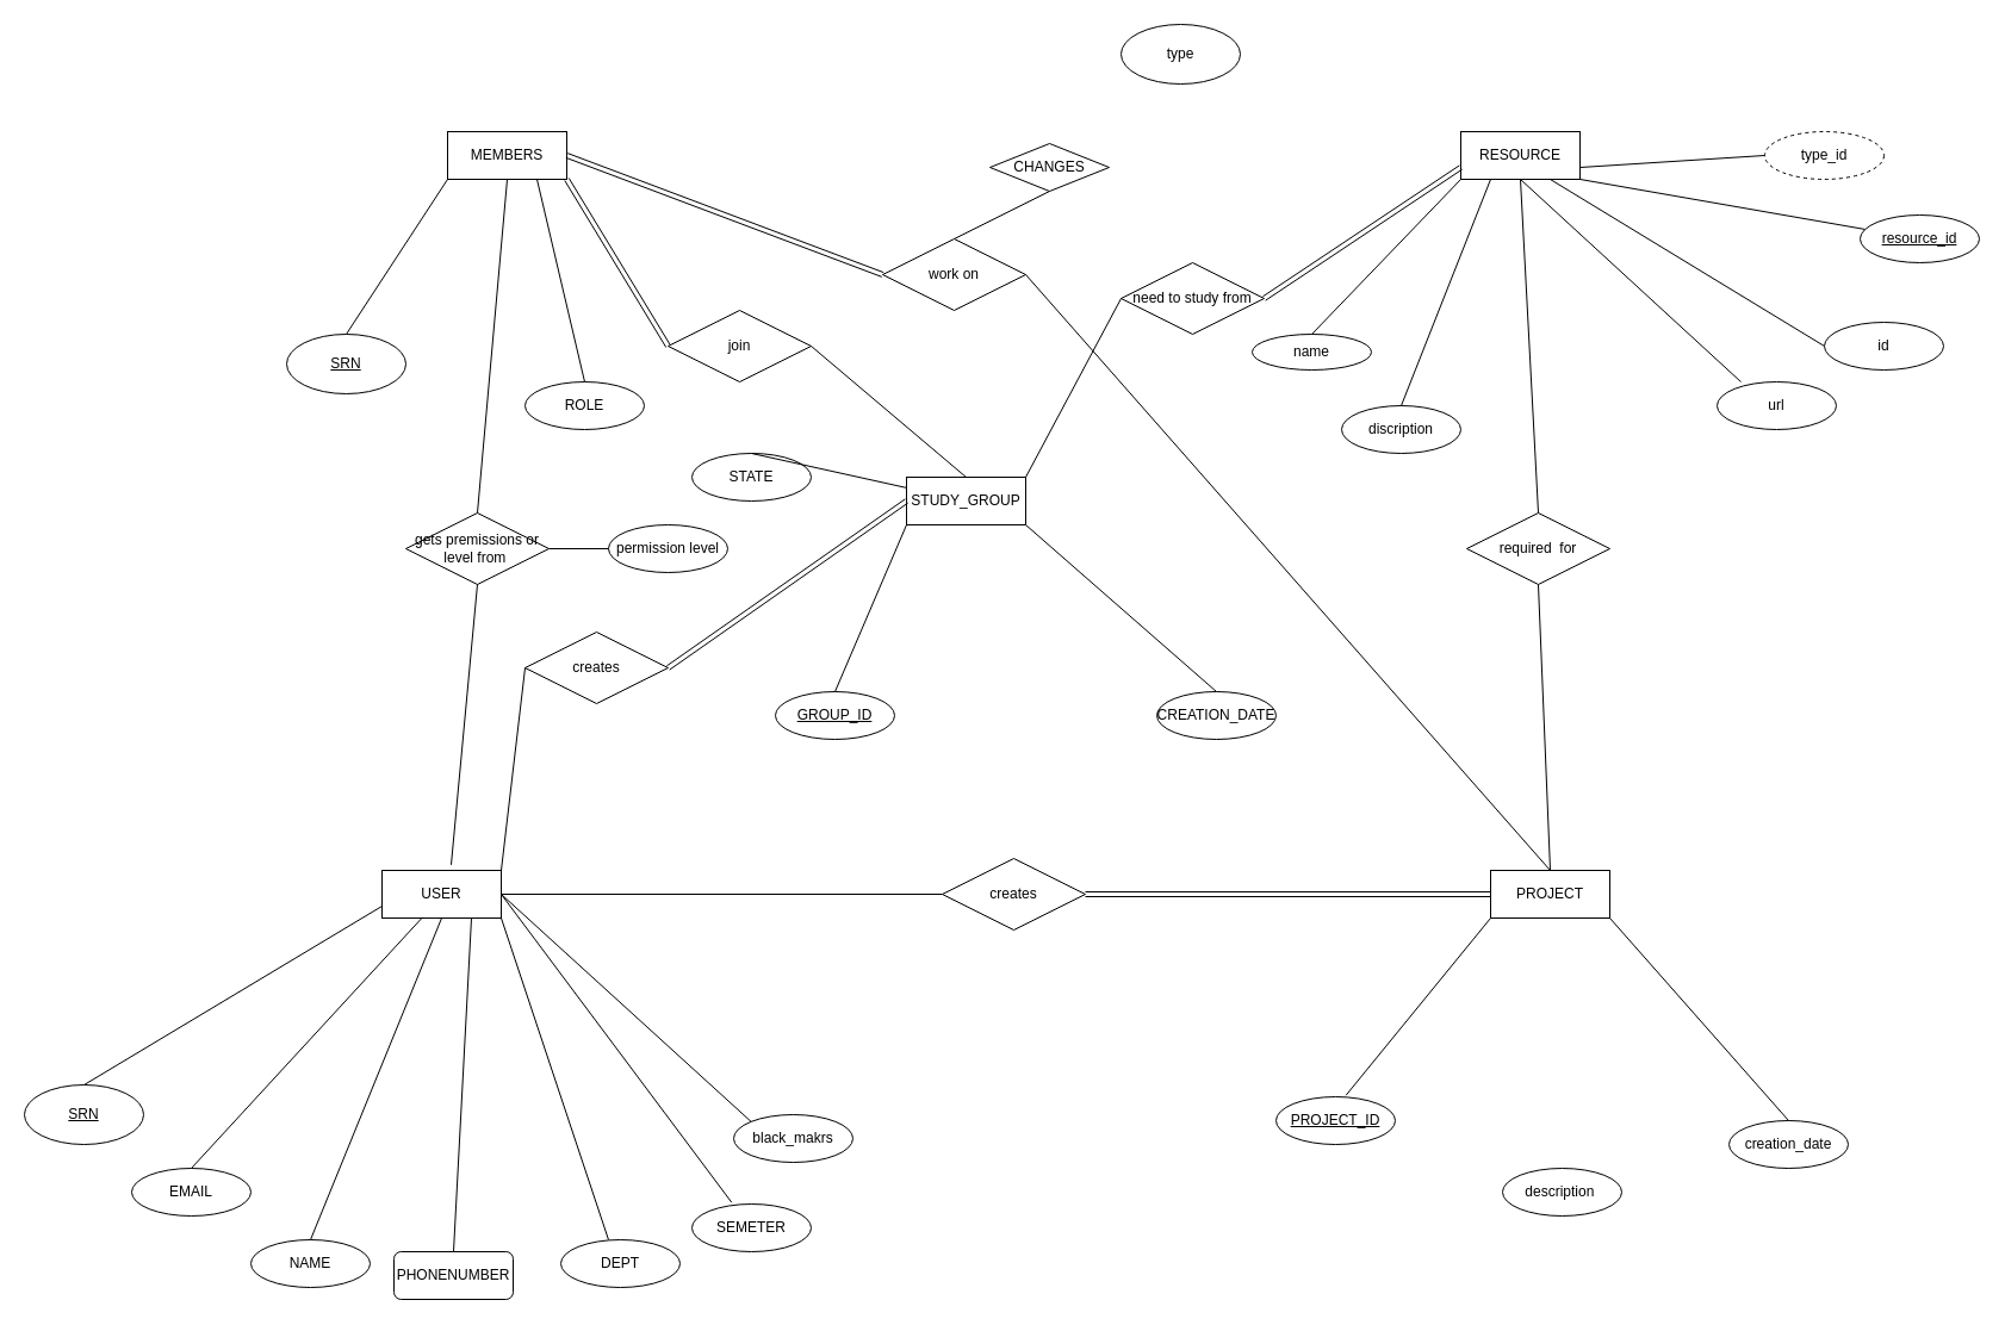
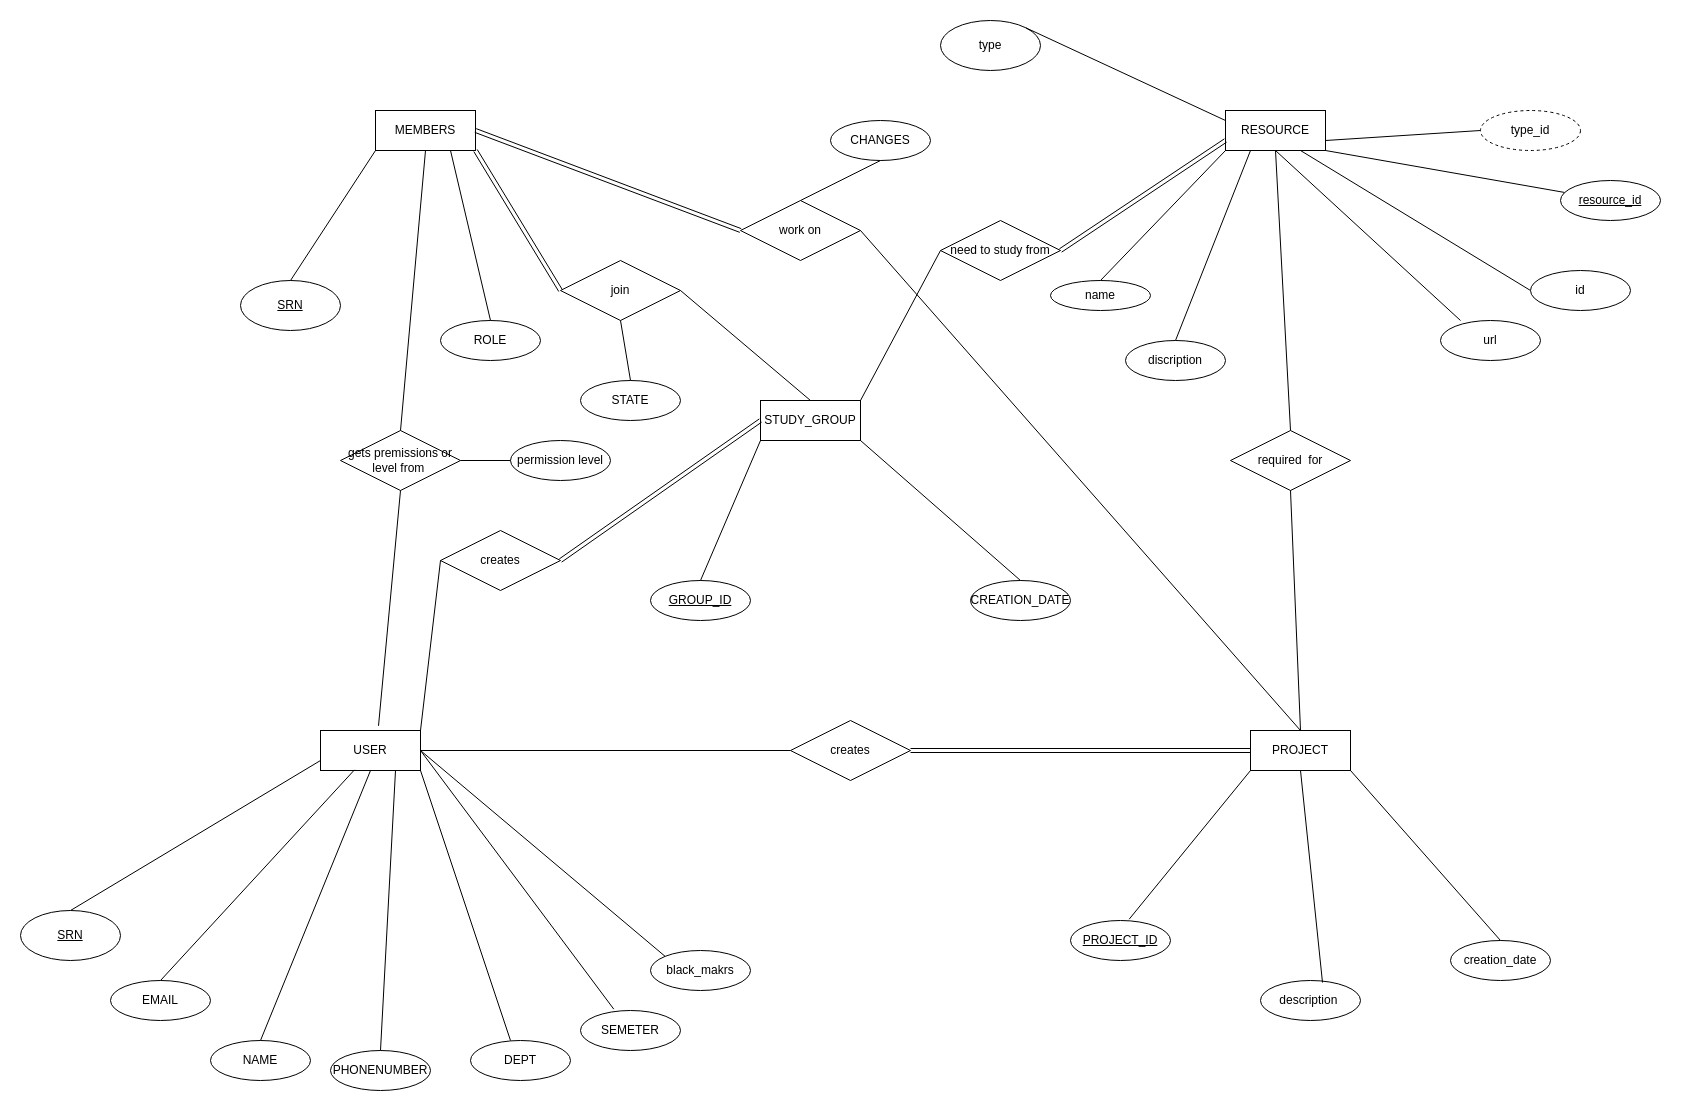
+ <mxCell id="62" value="" style="endArrow=none;html=1;entryX=0;entryY=0.25;entryDx=0;entryDy=0;exitX=1;exitY=0;exitDx=0;exitDy=0;" parent="1" source="61" target="5" edge="1"><mxGeometry width="50" height="50" relative="1" as="geometry"><mxPoint x="960" y="480" as="sourcePoint" /><mxPoint x="1010" y="430" as="targetPoint" /></mxGeometry></mxCell>
- <mxCell id="70" value="CHANGES" style="rhombus;whiteSpace=wrap;html=1;align=center;" parent="1" vertex="1"><mxGeometry x="830" y="120" width="100" height="40" as="geometry" /></mxCell>
+ <mxCell id="70" value="CHANGES" style="ellipse;whiteSpace=wrap;html=1;align=center;" parent="1" vertex="1"><mxGeometry x="830" y="120" width="100" height="40" as="geometry" /></mxCell>
- <mxCell id="72" value="" style="endArrow=none;html=1;exitX=0.5;exitY=0;exitDx=0;exitDy=0;" parent="1" source="71" target="6" edge="1"><mxGeometry width="50" height="50" relative="1" as="geometry"><mxPoint x="730" y="560" as="sourcePoint" /><mxPoint x="780" y="510" as="targetPoint" /></mxGeometry></mxCell>
+ <mxCell id="72" value="" style="endArrow=none;html=1;entryX=0.5;entryY=1;entryDx=0;entryDy=0;exitX=0.5;exitY=0;exitDx=0;exitDy=0;" parent="1" source="71" target="40" edge="1"><mxGeometry width="50" height="50" relative="1" as="geometry"><mxPoint x="730" y="560" as="sourcePoint" /><mxPoint x="780" y="510" as="targetPoint" /></mxGeometry></mxCell>
+ <mxCell id="24" value="" style="endArrow=none;html=1;rounded=0;entryX=0.5;entryY=1;entryDx=0;entryDy=0;exitX=0.62;exitY=0.05;exitDx=0;exitDy=0;exitPerimeter=0;" parent="1" source="15" target="4" edge="1"><mxGeometry width="50" height="50" relative="1" as="geometry"><mxPoint x="1270" y="940" as="sourcePoint" /><mxPoint x="1320" y="890" as="targetPoint" /></mxGeometry></mxCell>
- <mxCell id="74" value="black_makrs" style="ellipse;whiteSpace=wrap;html=1;align=center;" vertex="1" parent="1"><mxGeometry x="615" y="935" width="100" height="40" as="geometry" /></mxCell>
+ <mxCell id="74" value="black_makrs" style="ellipse;whiteSpace=wrap;html=1;align=center;" vertex="1" parent="1"><mxGeometry x="650" y="950" width="100" height="40" as="geometry" /></mxCell>
- <mxCell id="9" value="PHONENUMBER" style="whiteSpace=wrap;html=1;align=center;rounded=1;" parent="1" vertex="1"><mxGeometry x="330" y="1050" width="100" height="40" as="geometry" /></mxCell>
+ <mxCell id="9" value="PHONENUMBER" style="ellipse;whiteSpace=wrap;html=1;align=center;" parent="1" vertex="1"><mxGeometry x="330" y="1050" width="100" height="40" as="geometry" /></mxCell>
